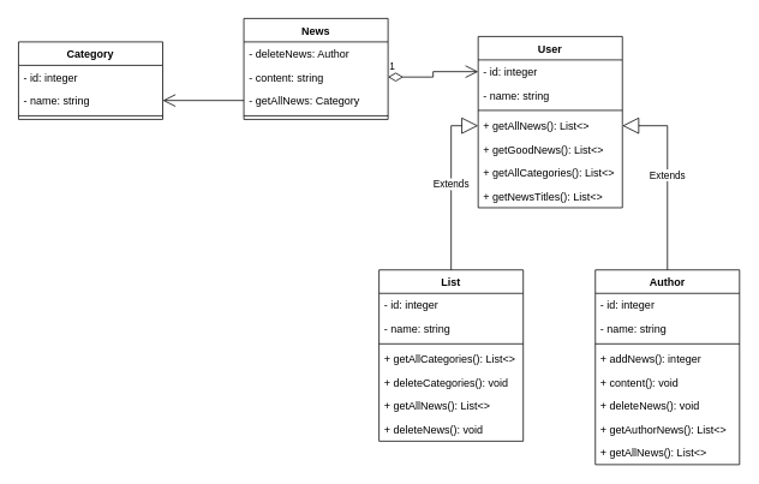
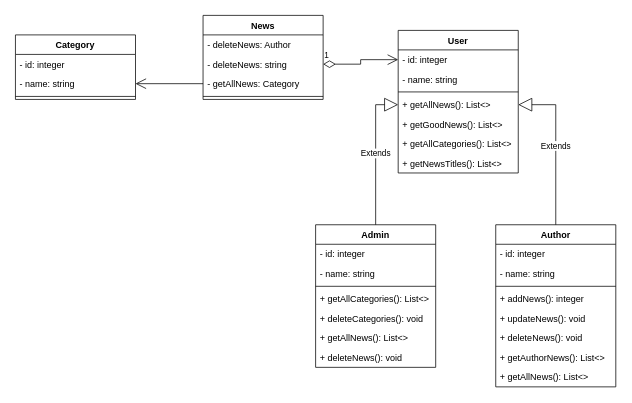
- <mxCell id="4" value="- content: string&#10;" style="text;strokeColor=none;fillColor=none;align=left;verticalAlign=top;spacingLeft=4;spacingRight=4;overflow=hidden;rotatable=0;points=[[0,0.5],[1,0.5]];portConstraint=eastwest;" parent="2" vertex="1"><mxGeometry y="52" width="160" height="26" as="geometry" /></mxCell>
+ <mxCell id="4" value="- deleteNews: string&#10;" style="text;strokeColor=none;fillColor=none;align=left;verticalAlign=top;spacingLeft=4;spacingRight=4;overflow=hidden;rotatable=0;points=[[0,0.5],[1,0.5]];portConstraint=eastwest;" parent="2" vertex="1"><mxGeometry y="52" width="160" height="26" as="geometry" /></mxCell>
- <mxCell id="28" value="List" style="swimlane;fontStyle=1;align=center;verticalAlign=top;childLayout=stackLayout;horizontal=1;startSize=26;horizontalStack=0;resizeParent=1;resizeParentMax=0;resizeLast=0;collapsible=1;marginBottom=0;" parent="1" vertex="1"><mxGeometry x="420" y="299" width="160" height="190" as="geometry" /></mxCell>
+ <mxCell id="28" value="Admin" style="swimlane;fontStyle=1;align=center;verticalAlign=top;childLayout=stackLayout;horizontal=1;startSize=26;horizontalStack=0;resizeParent=1;resizeParentMax=0;resizeLast=0;collapsible=1;marginBottom=0;" parent="1" vertex="1"><mxGeometry x="420" y="299" width="160" height="190" as="geometry" /></mxCell>
- <mxCell id="12" value="+ content(): void" style="text;strokeColor=none;fillColor=none;align=left;verticalAlign=top;spacingLeft=4;spacingRight=4;overflow=hidden;rotatable=0;points=[[0,0.5],[1,0.5]];portConstraint=eastwest;" parent="7" vertex="1"><mxGeometry y="112" width="160" height="26" as="geometry" /></mxCell>
+ <mxCell id="12" value="+ updateNews(): void" style="text;strokeColor=none;fillColor=none;align=left;verticalAlign=top;spacingLeft=4;spacingRight=4;overflow=hidden;rotatable=0;points=[[0,0.5],[1,0.5]];portConstraint=eastwest;" parent="7" vertex="1"><mxGeometry y="112" width="160" height="26" as="geometry" /></mxCell>
